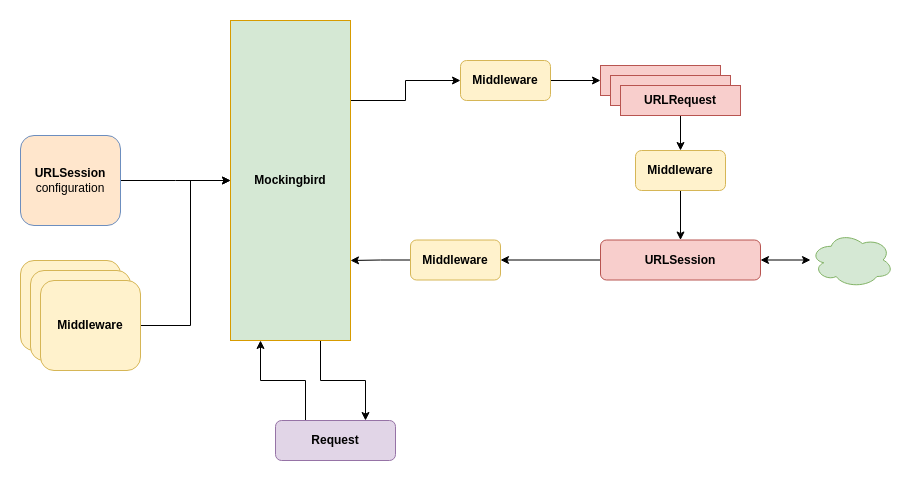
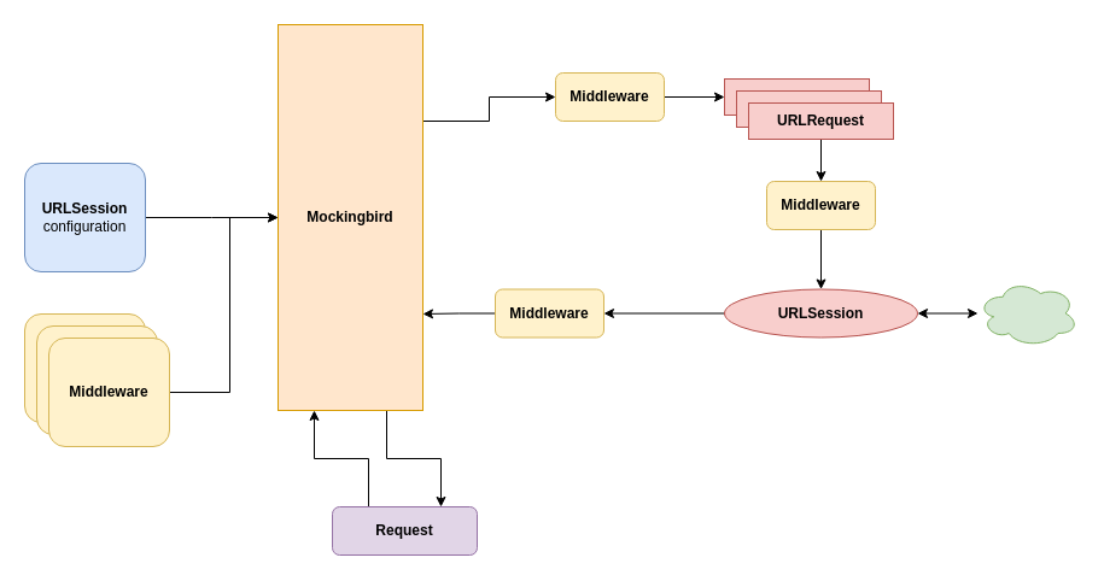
- <mxCell id="6" value="&lt;b&gt;URLSession&lt;br&gt;&lt;/b&gt;configuration&lt;br&gt;" style="rounded=1;whiteSpace=wrap;html=1;fillColor=#ffe6cc;strokeColor=#6c8ebf;" vertex="1" parent="1"><mxGeometry x="20" y="135" width="100" height="90" as="geometry" /></mxCell>
+ <mxCell id="6" value="&lt;b&gt;URLSession&lt;br&gt;&lt;/b&gt;configuration&lt;br&gt;" style="rounded=1;whiteSpace=wrap;html=1;fillColor=#dae8fc;strokeColor=#6c8ebf;" vertex="1" parent="1"><mxGeometry x="20" y="135" width="100" height="90" as="geometry" /></mxCell>
- <mxCell id="4" value="&lt;b&gt;Mockingbird&lt;/b&gt;" style="rounded=0;whiteSpace=wrap;html=1;fillColor=#d5e8d4;strokeColor=#d79b00;" vertex="1" parent="1"><mxGeometry x="230" y="20" width="120" height="320" as="geometry" /></mxCell>
+ <mxCell id="4" value="&lt;b&gt;Mockingbird&lt;/b&gt;" style="rounded=0;whiteSpace=wrap;html=1;fillColor=#ffe6cc;strokeColor=#d79b00;" vertex="1" parent="1"><mxGeometry x="230" y="20" width="120" height="320" as="geometry" /></mxCell>
- <mxCell id="17" value="URLSession" style="rounded=1;whiteSpace=wrap;html=1;fontStyle=1;fillColor=#f8cecc;strokeColor=#b85450;" vertex="1" parent="1"><mxGeometry x="600" y="239.5" width="160" height="40" as="geometry" /></mxCell>
+ <mxCell id="17" value="URLSession" style="ellipse;whiteSpace=wrap;html=1;fontStyle=1;fillColor=#f8cecc;strokeColor=#b85450;" vertex="1" parent="1"><mxGeometry x="600" y="239.5" width="160" height="40" as="geometry" /></mxCell>
